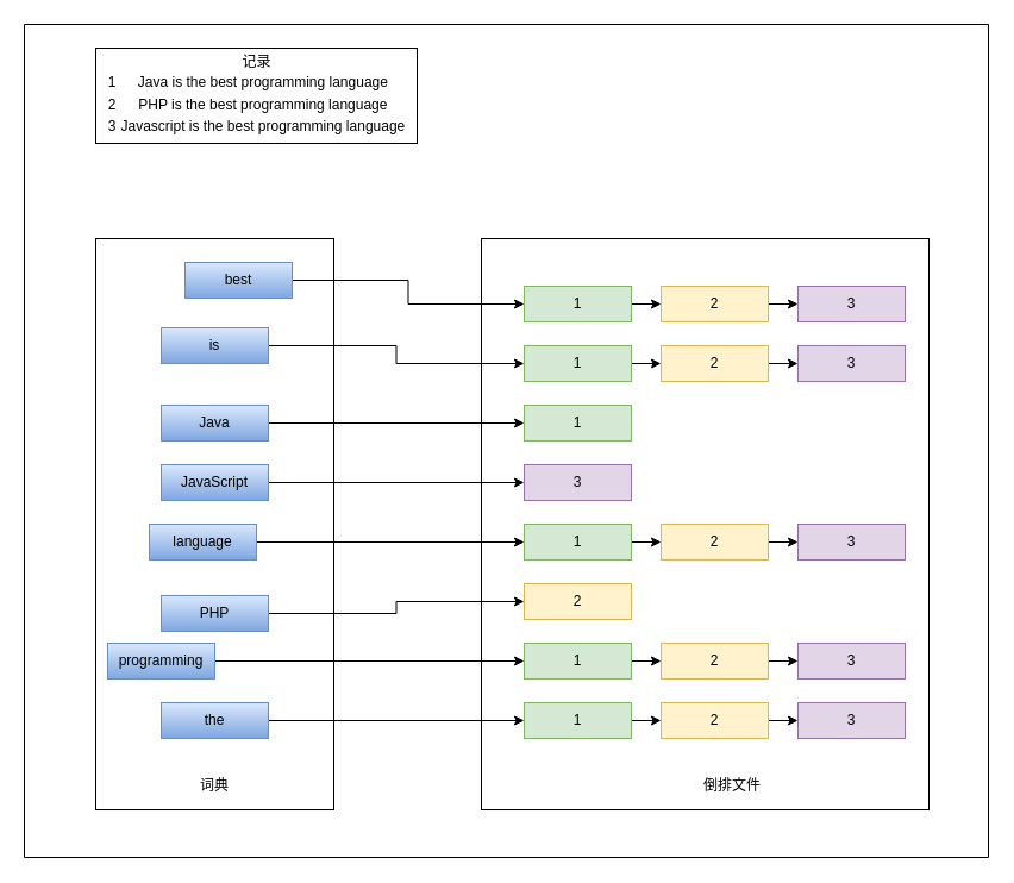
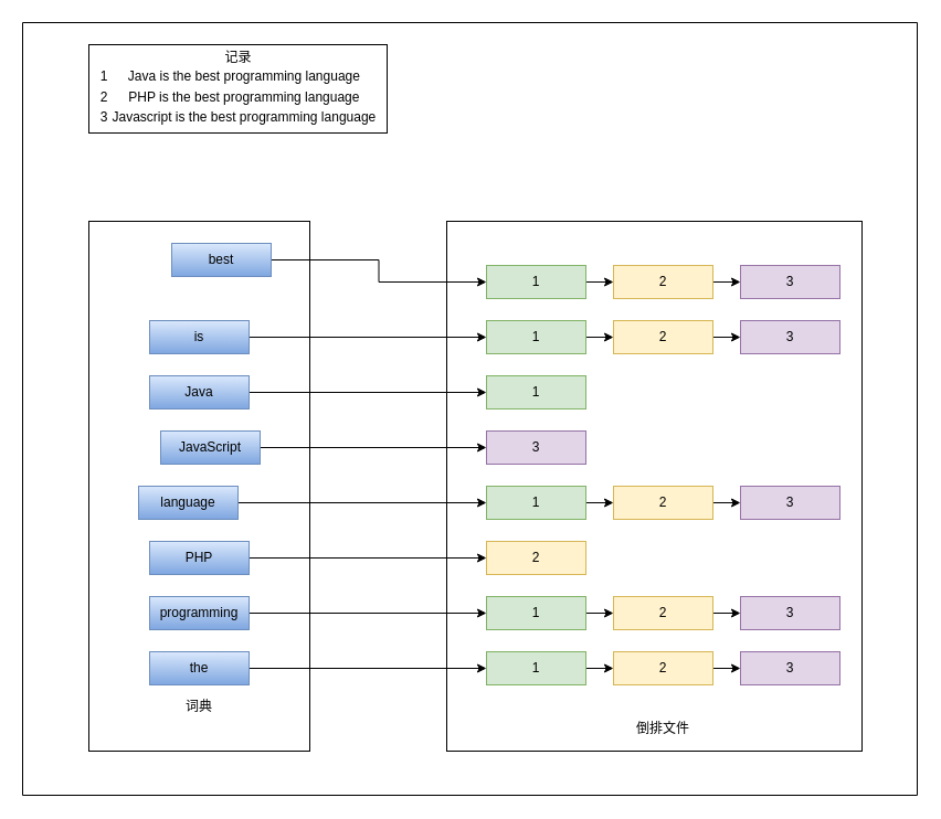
- <mxCell id="10" value="is" style="rounded=0;whiteSpace=wrap;html=1;shadow=0;glass=0;sketch=0;strokeColor=#6c8ebf;gradientColor=#7ea6e0;fillColor=#dae8fc;" parent="1" vertex="1"><mxGeometry x="135" y="275" width="90" height="30" as="geometry" /></mxCell>
+ <mxCell id="10" value="is" style="rounded=0;whiteSpace=wrap;html=1;shadow=0;glass=0;sketch=0;strokeColor=#6c8ebf;gradientColor=#7ea6e0;fillColor=#dae8fc;" parent="1" vertex="1"><mxGeometry x="135" y="290" width="90" height="30" as="geometry" /></mxCell>
- <mxCell id="14" value="JavaScript" style="rounded=0;whiteSpace=wrap;html=1;shadow=0;glass=0;sketch=0;strokeColor=#6c8ebf;gradientColor=#7ea6e0;fillColor=#dae8fc;" parent="1" vertex="1"><mxGeometry x="135" y="390" width="90" height="30" as="geometry" /></mxCell>
+ <mxCell id="14" value="JavaScript" style="rounded=0;whiteSpace=wrap;html=1;shadow=0;glass=0;sketch=0;strokeColor=#6c8ebf;gradientColor=#7ea6e0;fillColor=#dae8fc;" parent="1" vertex="1"><mxGeometry x="145" y="390" width="90" height="30" as="geometry" /></mxCell>
- <mxCell id="18" value="PHP" style="rounded=0;whiteSpace=wrap;html=1;shadow=0;glass=0;sketch=0;strokeColor=#6c8ebf;gradientColor=#7ea6e0;fillColor=#dae8fc;" parent="1" vertex="1"><mxGeometry x="135" y="500" width="90" height="30" as="geometry" /></mxCell>
+ <mxCell id="18" value="PHP" style="rounded=0;whiteSpace=wrap;html=1;shadow=0;glass=0;sketch=0;strokeColor=#6c8ebf;gradientColor=#7ea6e0;fillColor=#dae8fc;" parent="1" vertex="1"><mxGeometry x="135" y="490" width="90" height="30" as="geometry" /></mxCell>
- <mxCell id="22" value="programming" style="rounded=0;whiteSpace=wrap;html=1;shadow=0;glass=0;sketch=0;strokeColor=#6c8ebf;gradientColor=#7ea6e0;fillColor=#dae8fc;" parent="1" vertex="1"><mxGeometry x="90" y="540" width="90" height="30" as="geometry" /></mxCell>
+ <mxCell id="22" value="programming" style="rounded=0;whiteSpace=wrap;html=1;shadow=0;glass=0;sketch=0;strokeColor=#6c8ebf;gradientColor=#7ea6e0;fillColor=#dae8fc;" parent="1" vertex="1"><mxGeometry x="135" y="540" width="90" height="30" as="geometry" /></mxCell>
- <mxCell id="4" value="词典" style="text;html=1;strokeColor=none;fillColor=none;align=center;verticalAlign=middle;whiteSpace=wrap;rounded=0;shadow=0;glass=0;sketch=0;" parent="1" vertex="1"><mxGeometry x="160" y="650" width="40" height="20" as="geometry" /></mxCell>
+ <mxCell id="4" value="词典" style="text;html=1;strokeColor=none;fillColor=none;align=center;verticalAlign=middle;whiteSpace=wrap;rounded=0;shadow=0;glass=0;sketch=0;" parent="1" vertex="1"><mxGeometry x="160" y="630" width="40" height="20" as="geometry" /></mxCell>
- <mxCell id="6" value="倒排文件" style="text;html=1;strokeColor=none;fillColor=none;align=center;verticalAlign=middle;whiteSpace=wrap;rounded=0;shadow=0;glass=0;sketch=0;" parent="1" vertex="1"><mxGeometry x="585" y="650" width="60" height="20" as="geometry" /></mxCell>
+ <mxCell id="6" value="倒排文件" style="text;html=1;strokeColor=none;fillColor=none;align=center;verticalAlign=middle;whiteSpace=wrap;rounded=0;shadow=0;glass=0;sketch=0;" parent="1" vertex="1"><mxGeometry x="570" y="650" width="60" height="20" as="geometry" /></mxCell>
